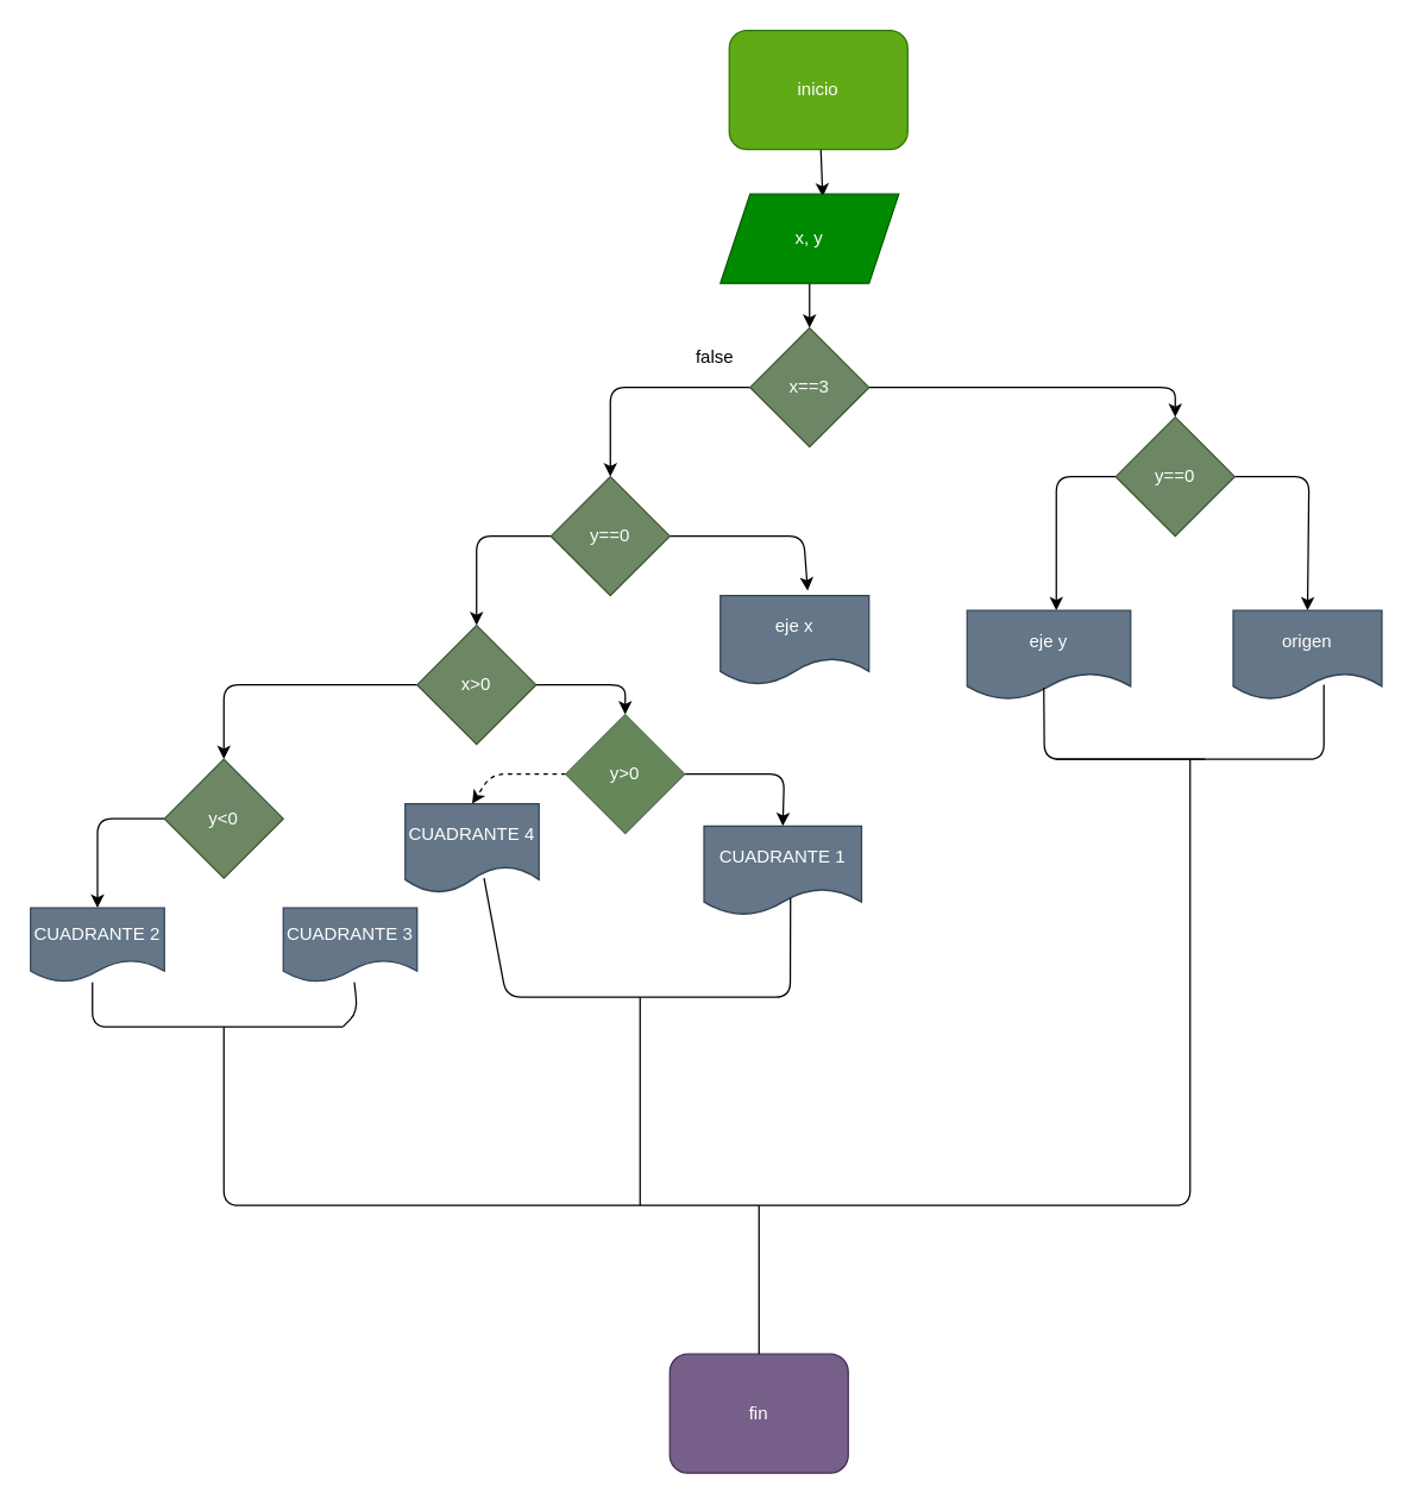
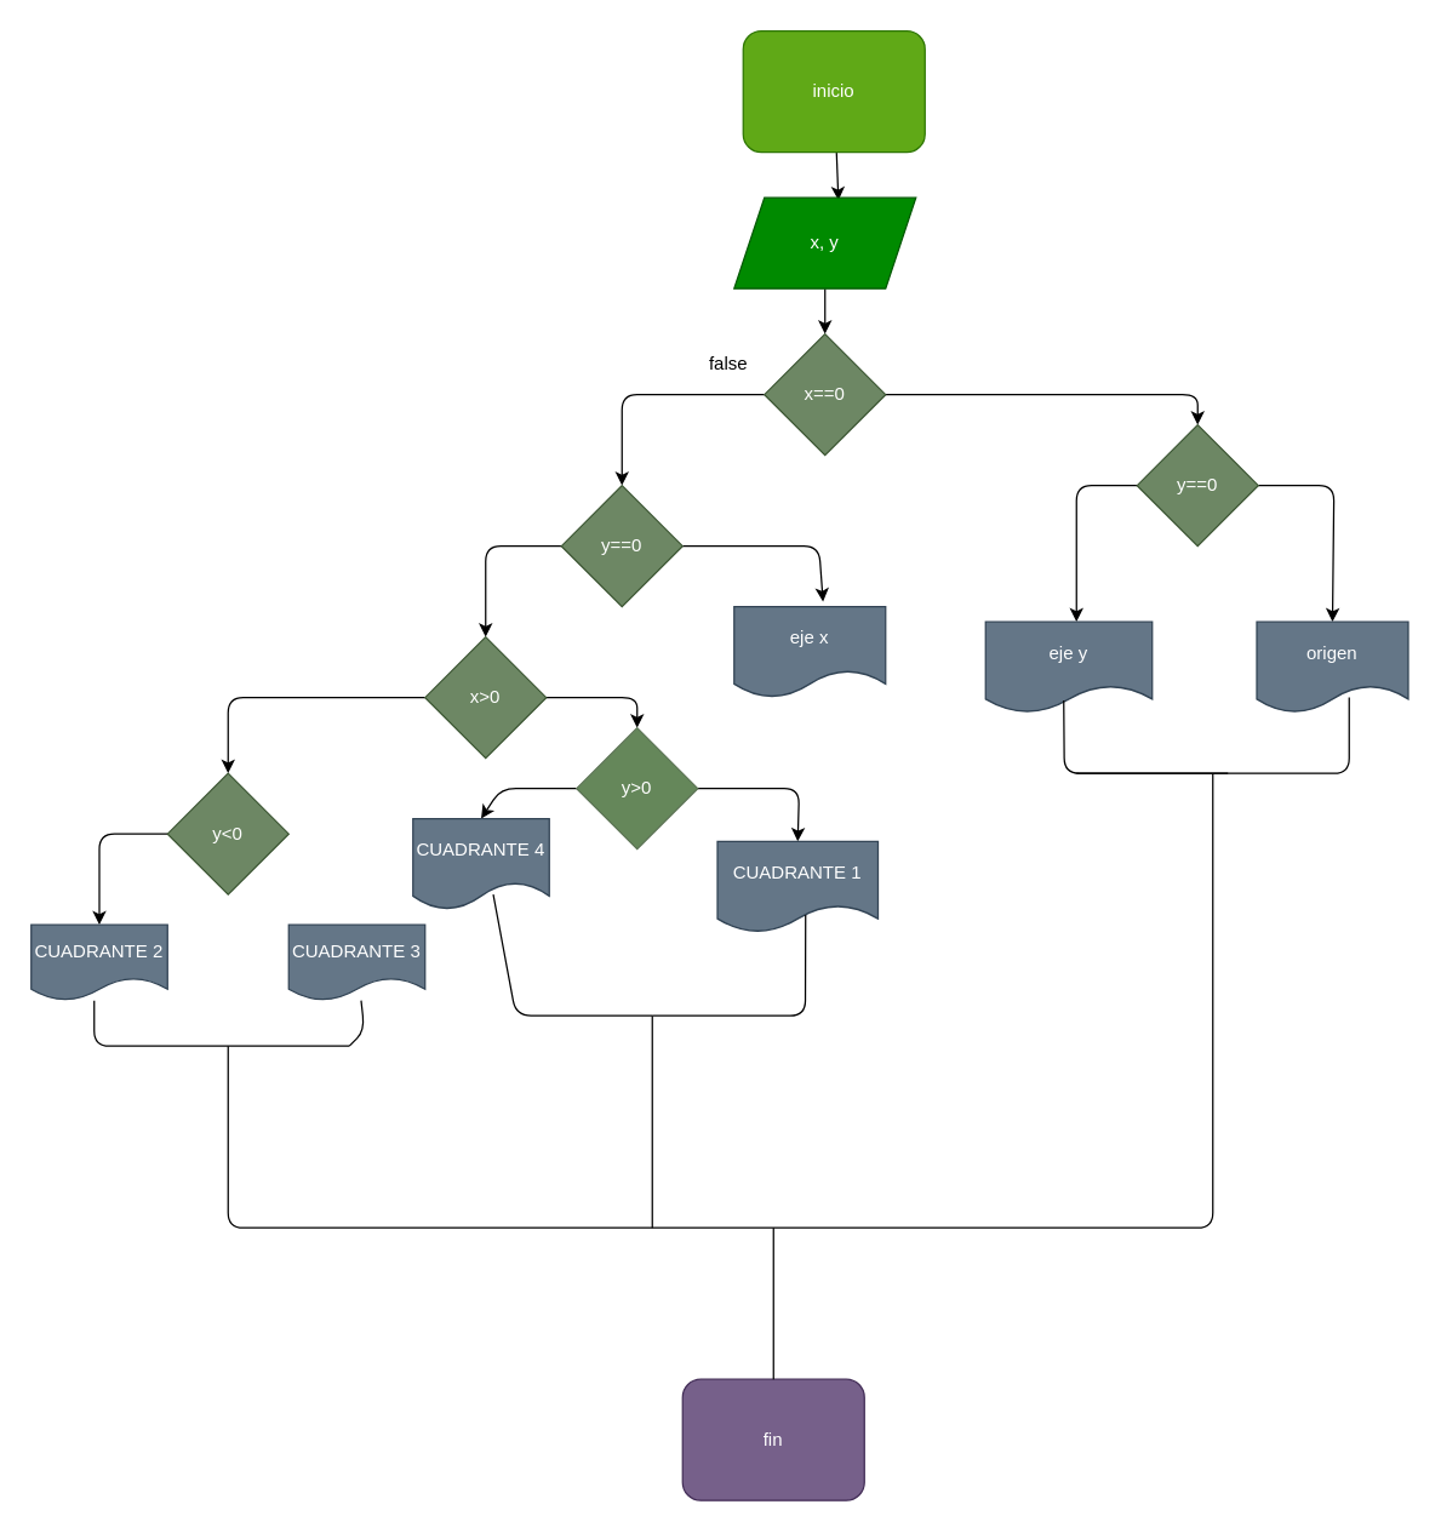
- <mxCell id="8" value="x==3" style="rhombus;whiteSpace=wrap;html=1;fillColor=#6d8764;fontColor=#ffffff;strokeColor=#3A5431;" parent="1" vertex="1"><mxGeometry x="504" y="220" width="80" height="80" as="geometry" /></mxCell>
+ <mxCell id="8" value="x==0" style="rhombus;whiteSpace=wrap;html=1;fillColor=#6d8764;fontColor=#ffffff;strokeColor=#3A5431;" parent="1" vertex="1"><mxGeometry x="504" y="220" width="80" height="80" as="geometry" /></mxCell>
- <mxCell id="19" style="edgeStyle=none;html=1;entryX=0.5;entryY=0;entryDx=0;entryDy=0;dashed=1;" edge="1" parent="1" source="20" target="24"><mxGeometry relative="1" as="geometry"><Array as="points"><mxPoint x="330" y="520" /></Array></mxGeometry></mxCell>
+ <mxCell id="19" style="edgeStyle=none;html=1;entryX=0.5;entryY=0;entryDx=0;entryDy=0;" edge="1" parent="1" source="20" target="24"><mxGeometry relative="1" as="geometry"><Array as="points"><mxPoint x="330" y="520" /></Array></mxGeometry></mxCell>
